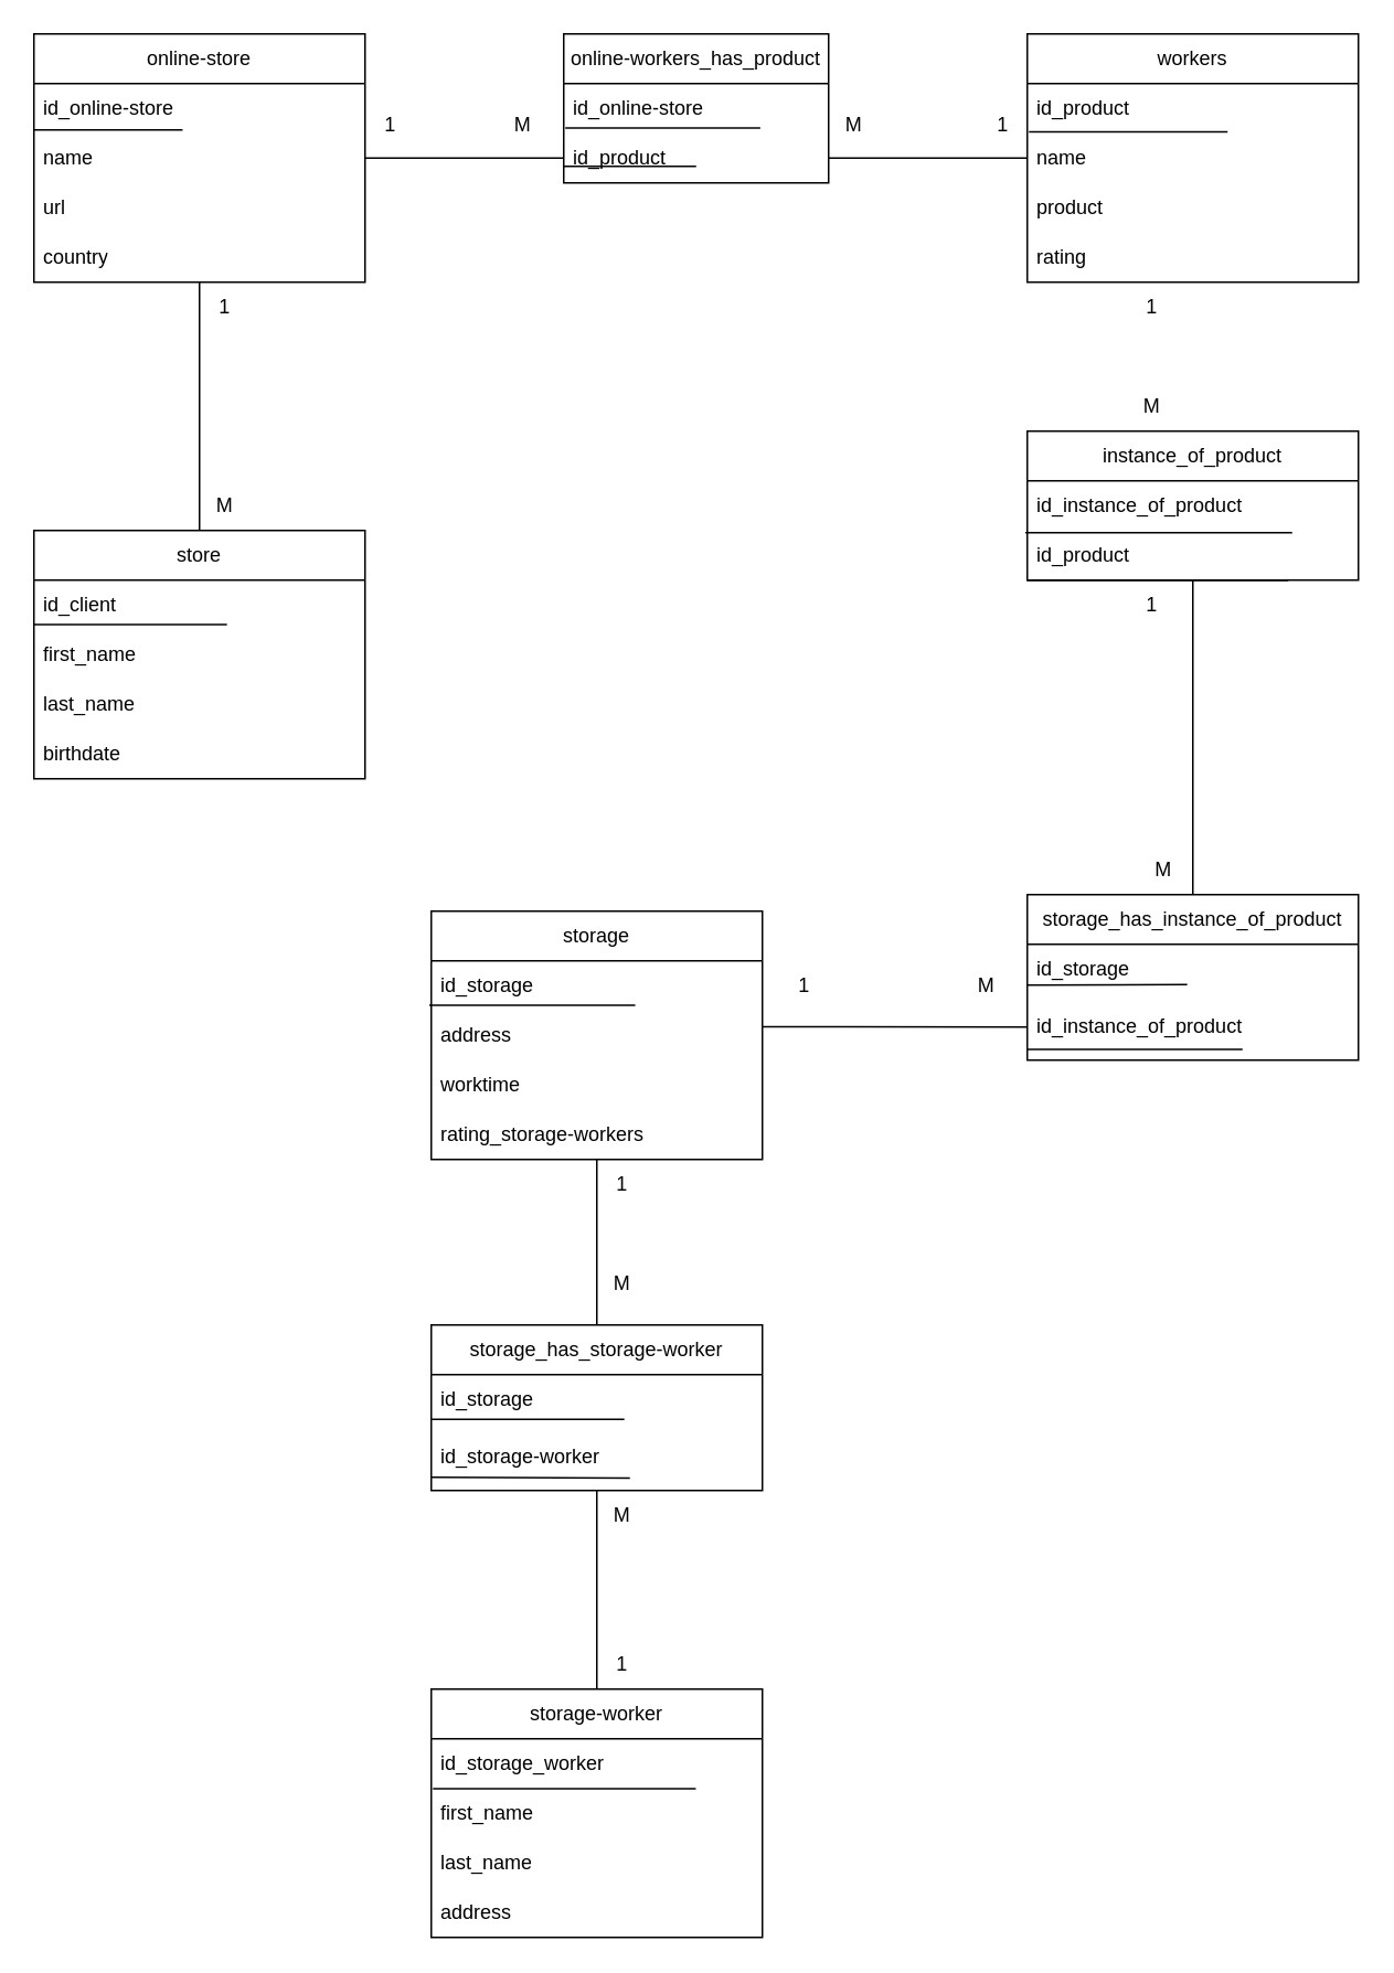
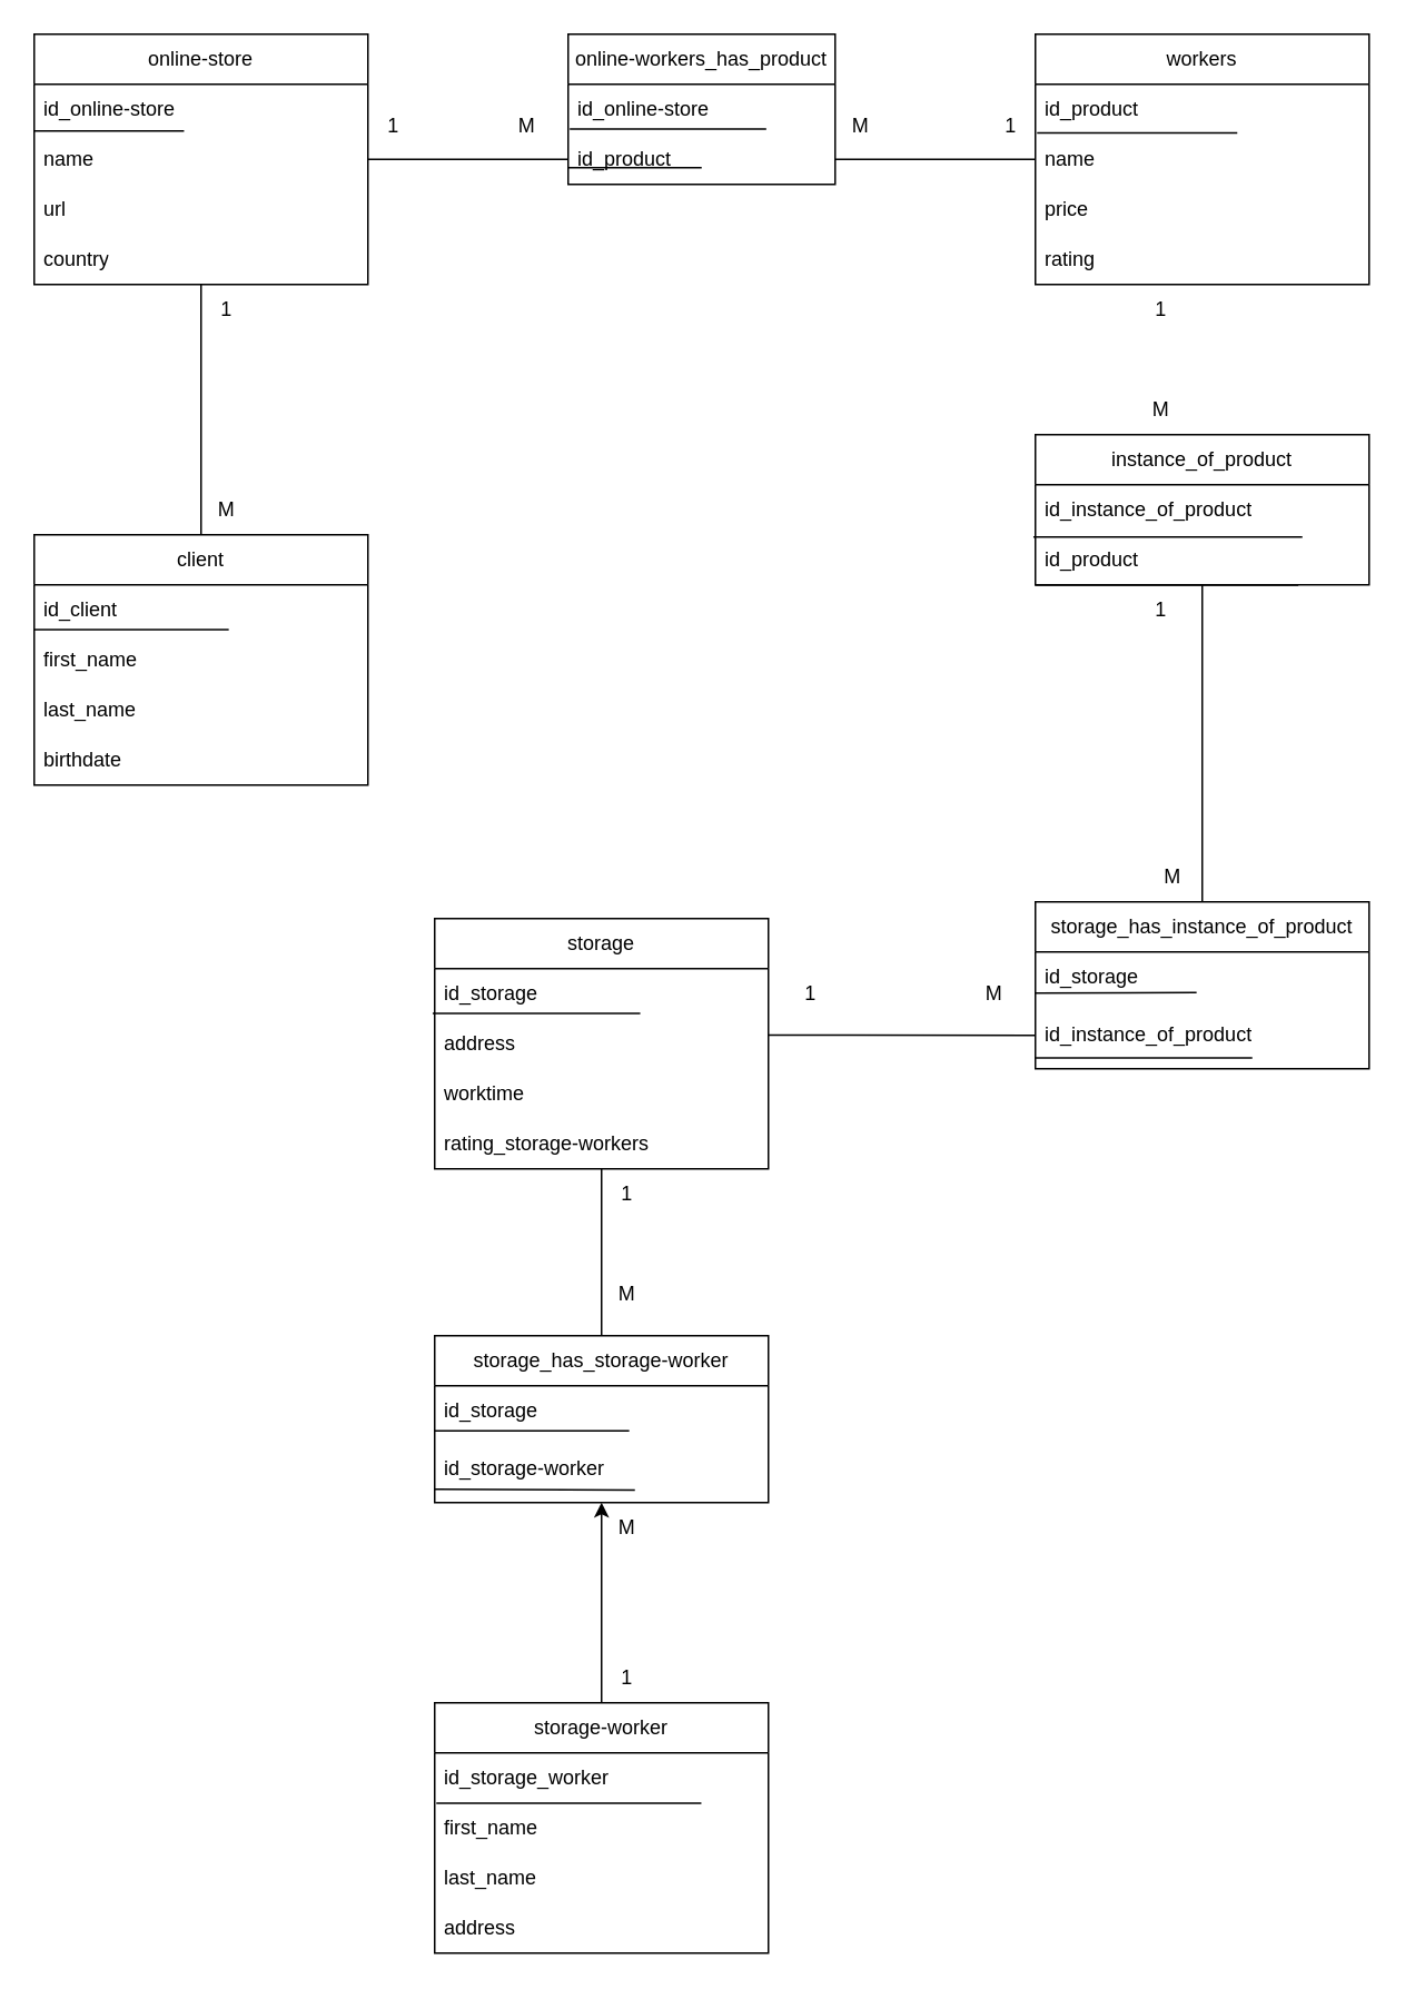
- <mxCell id="11" value="product" style="text;strokeColor=none;fillColor=none;align=left;verticalAlign=middle;spacingLeft=4;spacingRight=4;overflow=hidden;points=[[0,0.5],[1,0.5]];portConstraint=eastwest;rotatable=0;whiteSpace=wrap;html=1;" vertex="1" parent="8"><mxGeometry y="90" width="200" height="30" as="geometry" /></mxCell>
+ <mxCell id="11" value="price" style="text;strokeColor=none;fillColor=none;align=left;verticalAlign=middle;spacingLeft=4;spacingRight=4;overflow=hidden;points=[[0,0.5],[1,0.5]];portConstraint=eastwest;rotatable=0;whiteSpace=wrap;html=1;" vertex="1" parent="8"><mxGeometry y="90" width="200" height="30" as="geometry" /></mxCell>
- <mxCell id="49" value="store" style="swimlane;fontStyle=0;childLayout=stackLayout;horizontal=1;startSize=30;horizontalStack=0;resizeParent=1;resizeParentMax=0;resizeLast=0;collapsible=1;marginBottom=0;whiteSpace=wrap;html=1;" vertex="1" parent="1"><mxGeometry x="20" y="320" width="200" height="150" as="geometry" /></mxCell>
+ <mxCell id="49" value="client" style="swimlane;fontStyle=0;childLayout=stackLayout;horizontal=1;startSize=30;horizontalStack=0;resizeParent=1;resizeParentMax=0;resizeLast=0;collapsible=1;marginBottom=0;whiteSpace=wrap;html=1;" vertex="1" parent="1"><mxGeometry x="20" y="320" width="200" height="150" as="geometry" /></mxCell>
- <mxCell id="70" value="" style="endArrow=none;html=1;rounded=0;" edge="1" parent="1" source="58" target="67"><mxGeometry width="50" height="50" relative="1" as="geometry"><mxPoint x="380" y="960" as="sourcePoint" /><mxPoint x="430" y="910" as="targetPoint" /></mxGeometry></mxCell>
+ <mxCell id="70" value="" style="endArrow=classic;html=1;rounded=0;" edge="1" parent="1" source="58" target="67"><mxGeometry width="50" height="50" relative="1" as="geometry"><mxPoint x="380" y="960" as="sourcePoint" /><mxPoint x="430" y="910" as="targetPoint" /></mxGeometry></mxCell>
